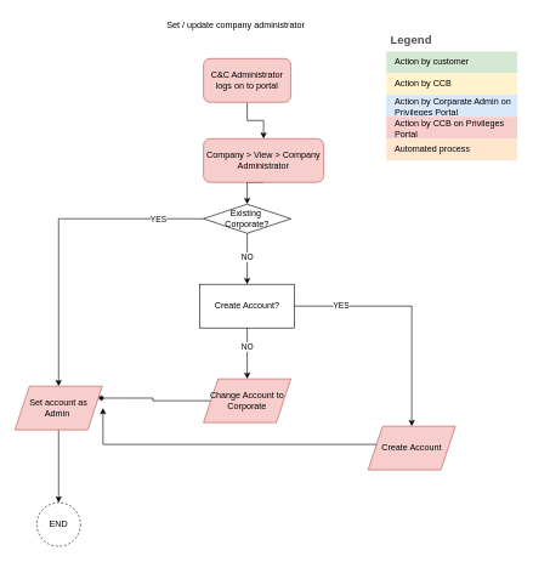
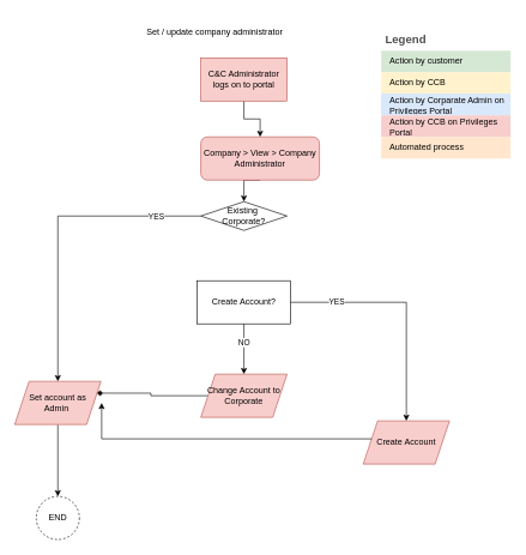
- <mxCell id="2" value="Set / update company administrator" style="text;html=1;align=center;verticalAlign=middle;whiteSpace=wrap;rounded=0;" vertex="1" parent="1"><mxGeometry x="213" y="20" width="221" height="30" as="geometry" /></mxCell>
+ <mxCell id="2" value="Set / update company administrator" style="text;html=1;align=center;verticalAlign=middle;whiteSpace=wrap;rounded=0;" vertex="1" parent="1"><mxGeometry x="188" y="30" width="221" height="30" as="geometry" /></mxCell>
- <mxCell id="4" value="C&amp;amp;C Administrator logs on to portal" style="rounded=1;whiteSpace=wrap;html=1;fillColor=#f8cecc;strokeColor=#b85450;" vertex="1" parent="1"><mxGeometry x="279" y="80" width="120" height="60" as="geometry" /></mxCell>
+ <mxCell id="4" value="C&amp;amp;C Administrator logs on to portal" style="whiteSpace=wrap;html=1;fillColor=#f8cecc;strokeColor=#b85450;rounded=0;" vertex="1" parent="1"><mxGeometry x="279" y="80" width="120" height="60" as="geometry" /></mxCell>
- <mxCell id="9" style="edgeStyle=orthogonalEdgeStyle;rounded=0;orthogonalLoop=1;jettySize=auto;html=1;exitX=0.5;exitY=1;exitDx=0;exitDy=0;entryX=0.5;entryY=0;entryDx=0;entryDy=0;" edge="1" parent="1" source="24" target="30"><mxGeometry relative="1" as="geometry"><mxPoint x="339" y="470" as="targetPoint" /></mxGeometry></mxCell>
- <mxCell id="10" value="NO" style="edgeLabel;html=1;align=center;verticalAlign=middle;resizable=0;points=[];" vertex="1" connectable="0" parent="9"><mxGeometry x="-0.088" y="-1" relative="1" as="geometry"><mxPoint as="offset" /></mxGeometry></mxCell>
